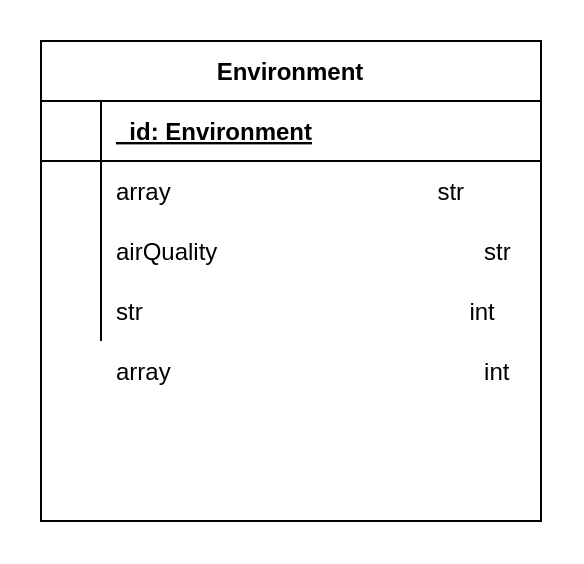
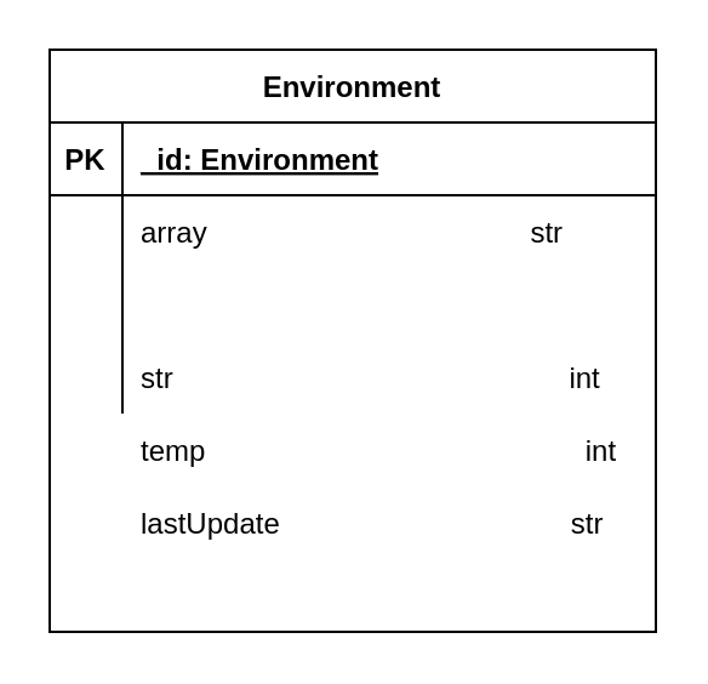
+ <mxCell id="4" value="PK" style="shape=partialRectangle;overflow=hidden;connectable=0;fillColor=none;top=0;left=0;bottom=0;right=0;fontStyle=1;" vertex="1" parent="3"><mxGeometry width="30" height="30" as="geometry" /></mxCell>
- <mxCell id="11" value="airQuality                                        str" style="shape=partialRectangle;overflow=hidden;connectable=0;fillColor=none;top=0;left=0;bottom=0;right=0;align=left;spacingLeft=6;" vertex="1" parent="9"><mxGeometry x="30" width="220" height="30" as="geometry" /></mxCell>
- <mxCell id="15" value="array                                               int" style="shape=partialRectangle;connectable=0;fillColor=none;top=0;left=0;bottom=0;right=0;align=left;spacingLeft=6;overflow=hidden;" vertex="1" parent="1"><mxGeometry x="50" y="170" width="220" height="30" as="geometry" /></mxCell>
+ <mxCell id="15" value="temp                                               int" style="shape=partialRectangle;connectable=0;fillColor=none;top=0;left=0;bottom=0;right=0;align=left;spacingLeft=6;overflow=hidden;" vertex="1" parent="1"><mxGeometry x="50" y="170" width="220" height="30" as="geometry" /></mxCell>
+ <mxCell id="16" value="lastUpdate                                    str" style="shape=partialRectangle;connectable=0;fillColor=none;top=0;left=0;bottom=0;right=0;align=left;spacingLeft=6;overflow=hidden;" vertex="1" parent="1"><mxGeometry x="50" y="200" width="220" height="30" as="geometry" /></mxCell>
